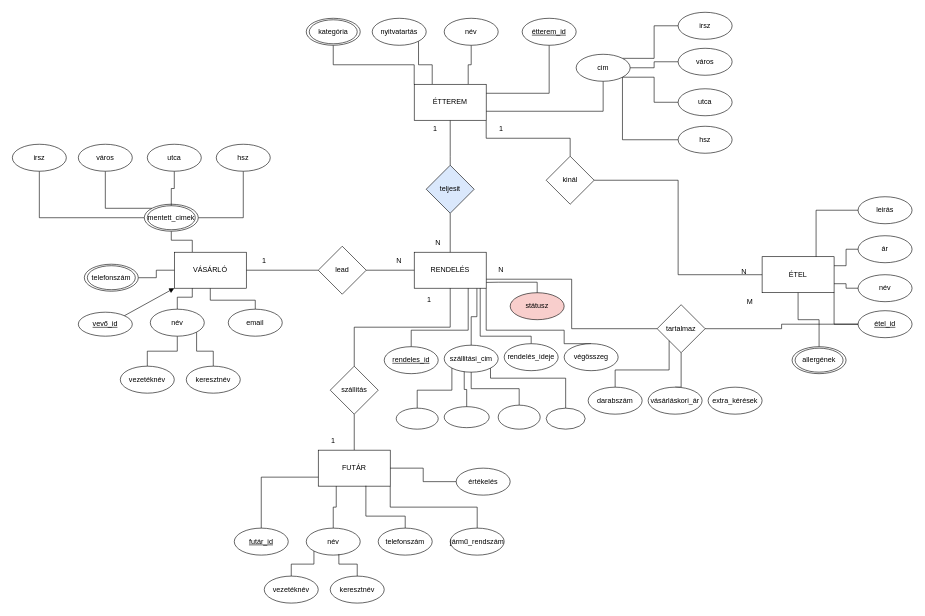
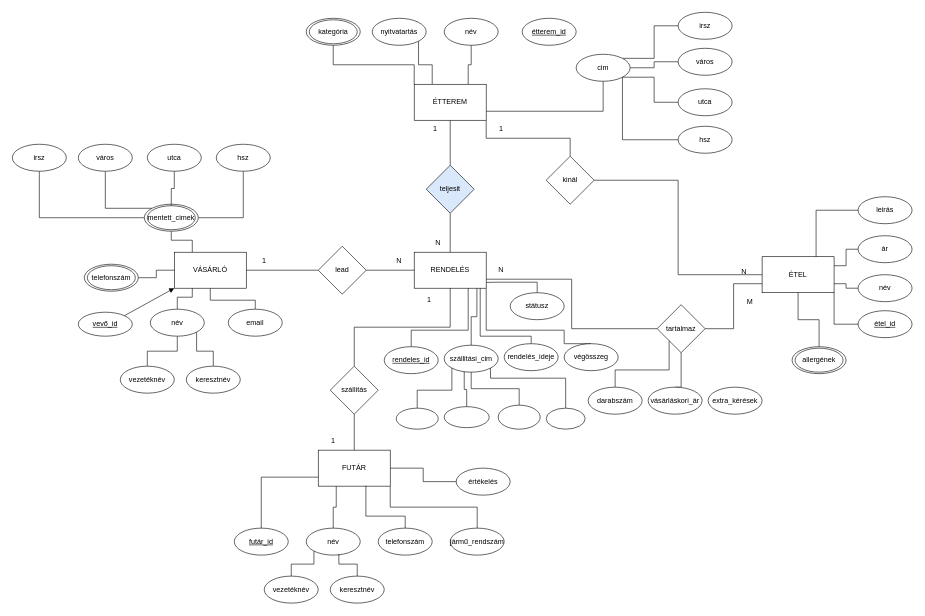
- <mxCell id="11" style="edgeStyle=orthogonalEdgeStyle;rounded=0;orthogonalLoop=1;jettySize=auto;html=1;exitX=1;exitY=0.25;exitDx=0;exitDy=0;entryX=0.5;entryY=1;entryDx=0;entryDy=0;endArrow=none;endFill=0;" edge="1" parent="1" source="15" target="38"><mxGeometry relative="1" as="geometry" /></mxCell>
- <mxCell id="112" value="státusz" style="ellipse;whiteSpace=wrap;html=1;fillColor=#f8cecc;" vertex="1" parent="1"><mxGeometry x="850" y="487.5" width="90" height="45" as="geometry" /></mxCell>
+ <mxCell id="112" value="státusz" style="ellipse;whiteSpace=wrap;html=1;" vertex="1" parent="1"><mxGeometry x="850" y="487.5" width="90" height="45" as="geometry" /></mxCell>
- <mxCell id="96" style="edgeStyle=orthogonalEdgeStyle;rounded=0;orthogonalLoop=1;jettySize=auto;html=1;exitX=1;exitY=0.5;exitDx=0;exitDy=0;endArrow=none;endFill=0;" edge="1" parent="1" source="97" target="56"><mxGeometry relative="1" as="geometry" /></mxCell>
+ <mxCell id="96" style="edgeStyle=orthogonalEdgeStyle;rounded=0;orthogonalLoop=1;jettySize=auto;html=1;exitX=1;exitY=0.5;exitDx=0;exitDy=0;entryX=0;entryY=0.75;entryDx=0;entryDy=0;endArrow=none;endFill=0;" edge="1" parent="1" source="97" target="16"><mxGeometry relative="1" as="geometry" /></mxCell>
